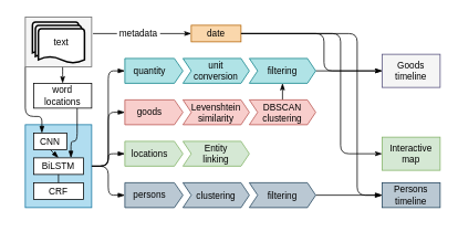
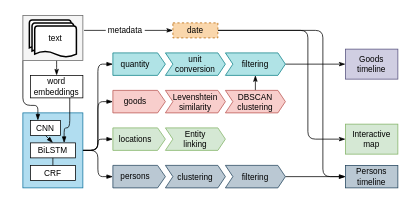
- <mxCell id="10" value="date" style="rounded=0;whiteSpace=wrap;html=1;strokeWidth=1;fillColor=#fad7ac;fontSize=11;strokeColor=#b46504;" vertex="1" parent="1"><mxGeometry x="230" y="30" width="60" height="20" as="geometry" /></mxCell>
+ <mxCell id="10" value="date" style="rounded=0;whiteSpace=wrap;html=1;strokeWidth=1;fillColor=#fad7ac;fontSize=11;strokeColor=#b46504;dashed=1;" vertex="1" parent="1"><mxGeometry x="230" y="30" width="60" height="20" as="geometry" /></mxCell>
- <mxCell id="11" value="" style="edgeStyle=orthogonalEdgeStyle;rounded=1;orthogonalLoop=1;jettySize=auto;html=1;endArrow=classicThin;endFill=1;fontSize=11;entryX=0;entryY=0.5;entryDx=0;entryDy=0;exitX=1;exitY=0.5;exitDx=0;exitDy=0;" edge="1" parent="1" source="10" target="9"><mxGeometry relative="1" as="geometry"><mxPoint x="340" y="30" as="sourcePoint" /><mxPoint x="440" y="30" as="targetPoint" /><Array as="points"><mxPoint x="390" y="40" /><mxPoint x="390" y="85" /></Array></mxGeometry></mxCell>
- <mxCell id="9" value="Goods timeline" style="rounded=0;whiteSpace=wrap;html=1;strokeWidth=1;fillColor=#f5f5f5;fontSize=11;strokeColor=#56517e;" vertex="1" parent="1"><mxGeometry x="460" y="65" width="70" height="40" as="geometry" /></mxCell>
+ <mxCell id="9" value="Goods timeline" style="rounded=0;whiteSpace=wrap;html=1;strokeWidth=1;fillColor=#d0cee2;fontSize=11;strokeColor=#56517e;" vertex="1" parent="1"><mxGeometry x="460" y="65" width="70" height="40" as="geometry" /></mxCell>
- <mxCell id="8" value="word&lt;br style=&quot;font-size: 11px&quot;&gt;locations" style="rounded=0;whiteSpace=wrap;html=1;fontSize=11;" vertex="1" parent="1"><mxGeometry x="40" y="100" width="70" height="30" as="geometry" /></mxCell>
+ <mxCell id="8" value="word&lt;br style=&quot;font-size: 11px&quot;&gt;embeddings" style="rounded=0;whiteSpace=wrap;html=1;fontSize=11;" vertex="1" parent="1"><mxGeometry x="40" y="100" width="70" height="30" as="geometry" /></mxCell>
